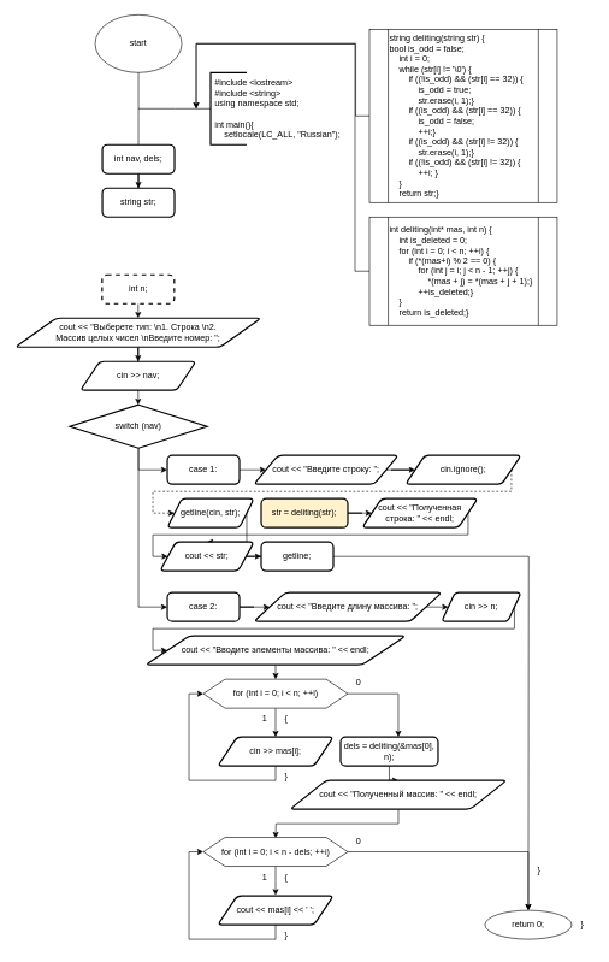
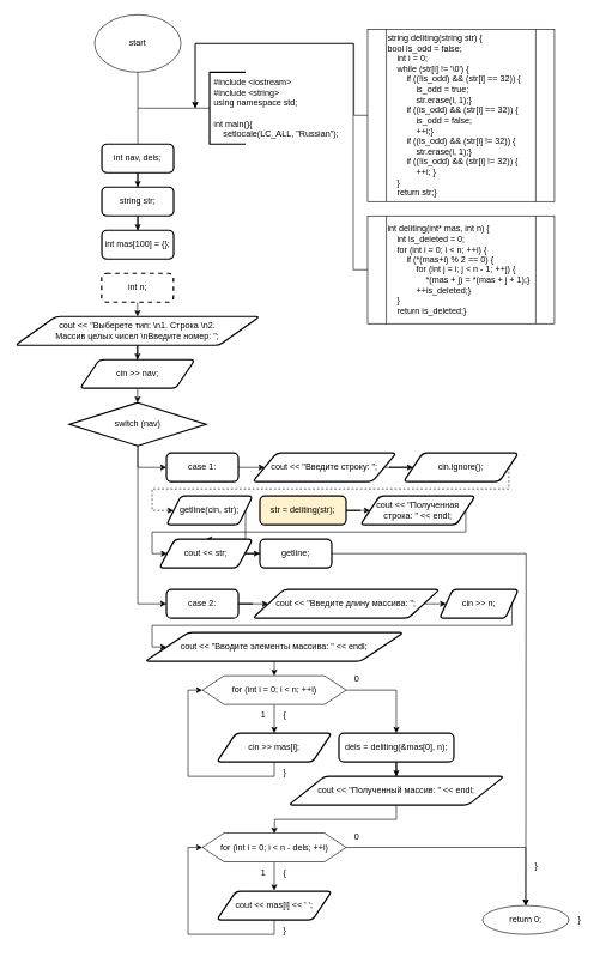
+ <mxCell id="9" style="edgeStyle=orthogonalEdgeStyle;rounded=0;orthogonalLoop=1;jettySize=auto;html=1;exitX=0.5;exitY=1;exitDx=0;exitDy=0;" edge="1" parent="1" source="10" target="11"><mxGeometry relative="1" as="geometry"><mxPoint x="191" y="360" as="targetPoint" /></mxGeometry></mxCell>
+ <mxCell id="11" value="int mas[100] = {};" style="rounded=1;whiteSpace=wrap;html=1;absoluteArcSize=1;arcSize=14;strokeWidth=2;" vertex="1" parent="1"><mxGeometry x="141" y="320" width="100" height="40" as="geometry" /></mxCell>
- <mxCell id="54" value="dels = deliting(&amp;mas[0], n);" style="rounded=1;whiteSpace=wrap;html=1;absoluteArcSize=1;arcSize=14;strokeWidth=2;" vertex="1" parent="1"><mxGeometry x="471" y="1020" width="135" height="40" as="geometry" /></mxCell>
+ <mxCell id="54" value="dels = deliting(&amp;mas[0], n);" style="rounded=1;whiteSpace=wrap;html=1;absoluteArcSize=1;arcSize=14;strokeWidth=2;" vertex="1" parent="1"><mxGeometry x="471" y="1020" width="160" height="40" as="geometry" /></mxCell>
